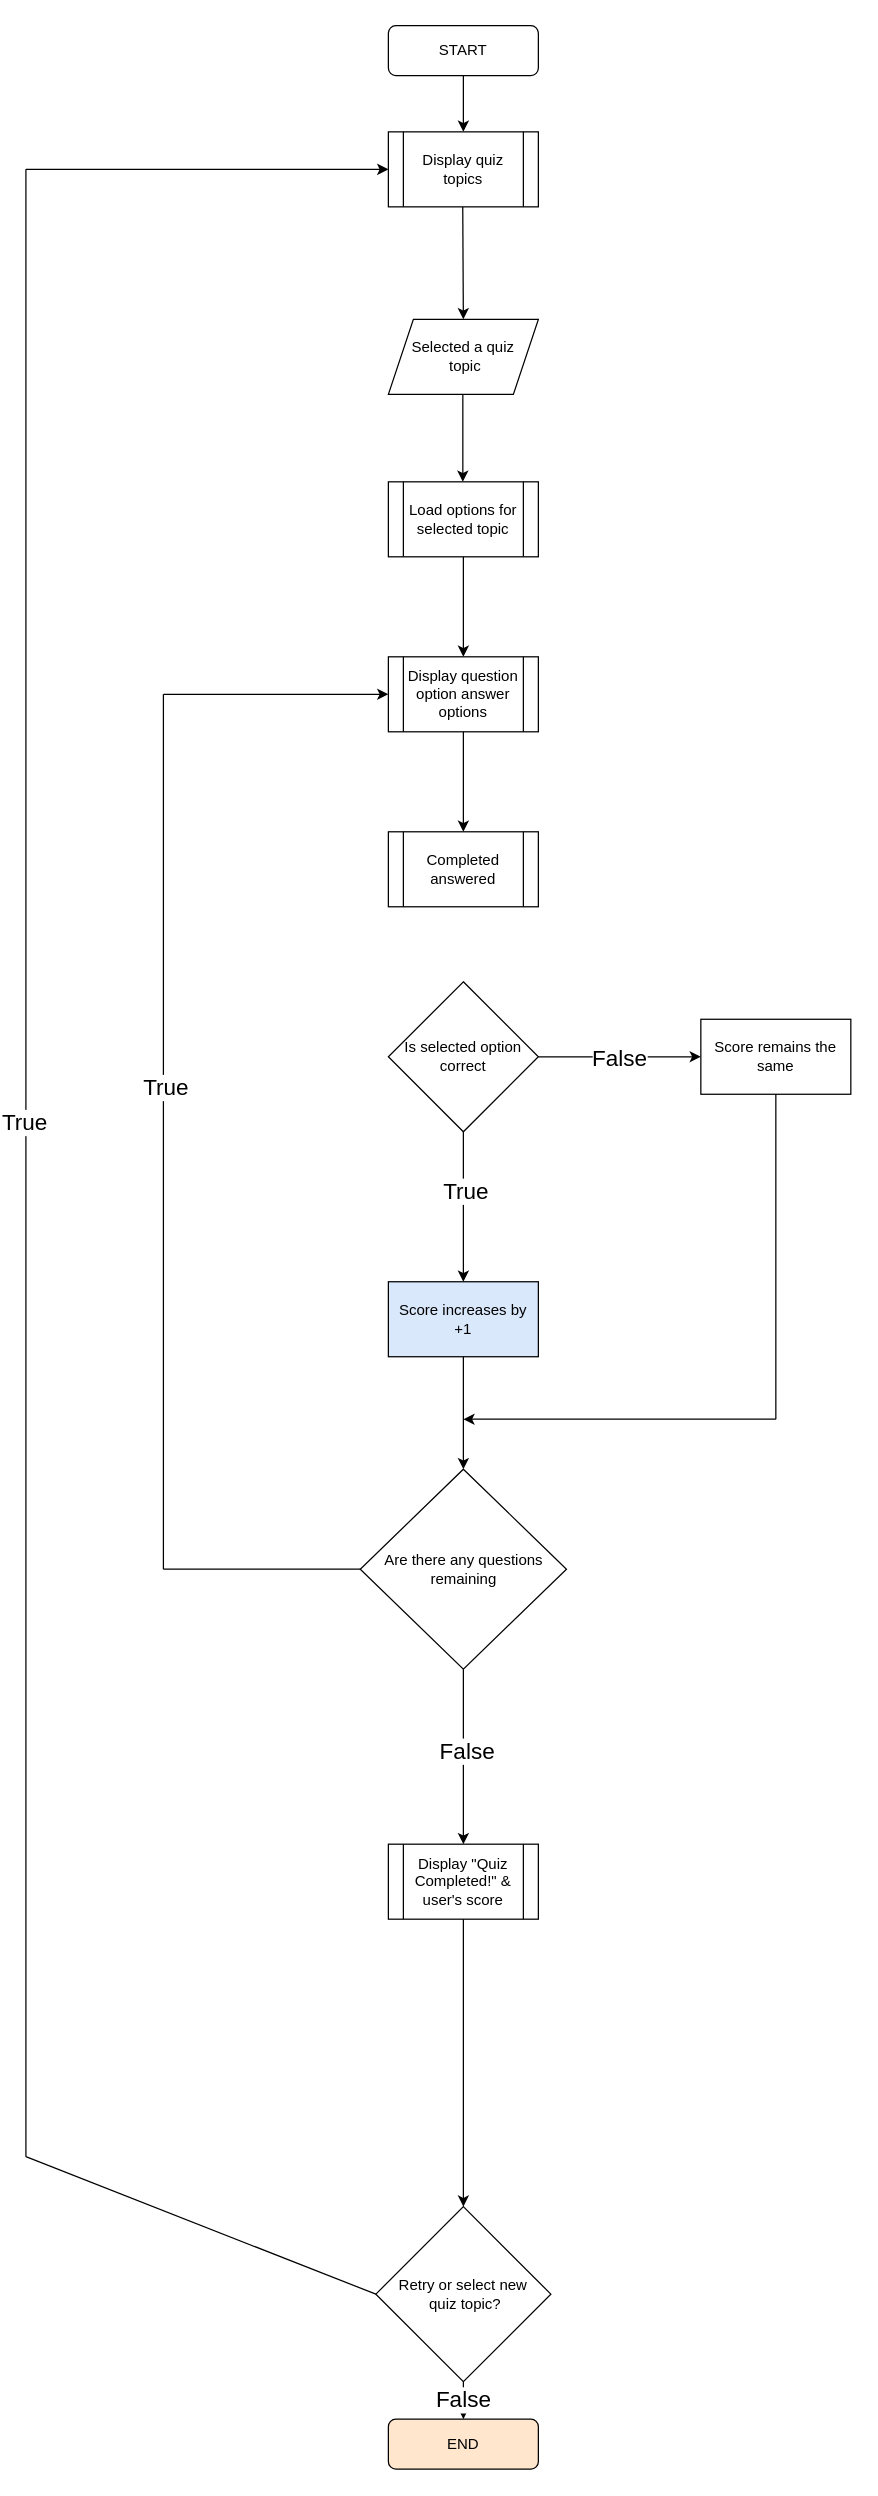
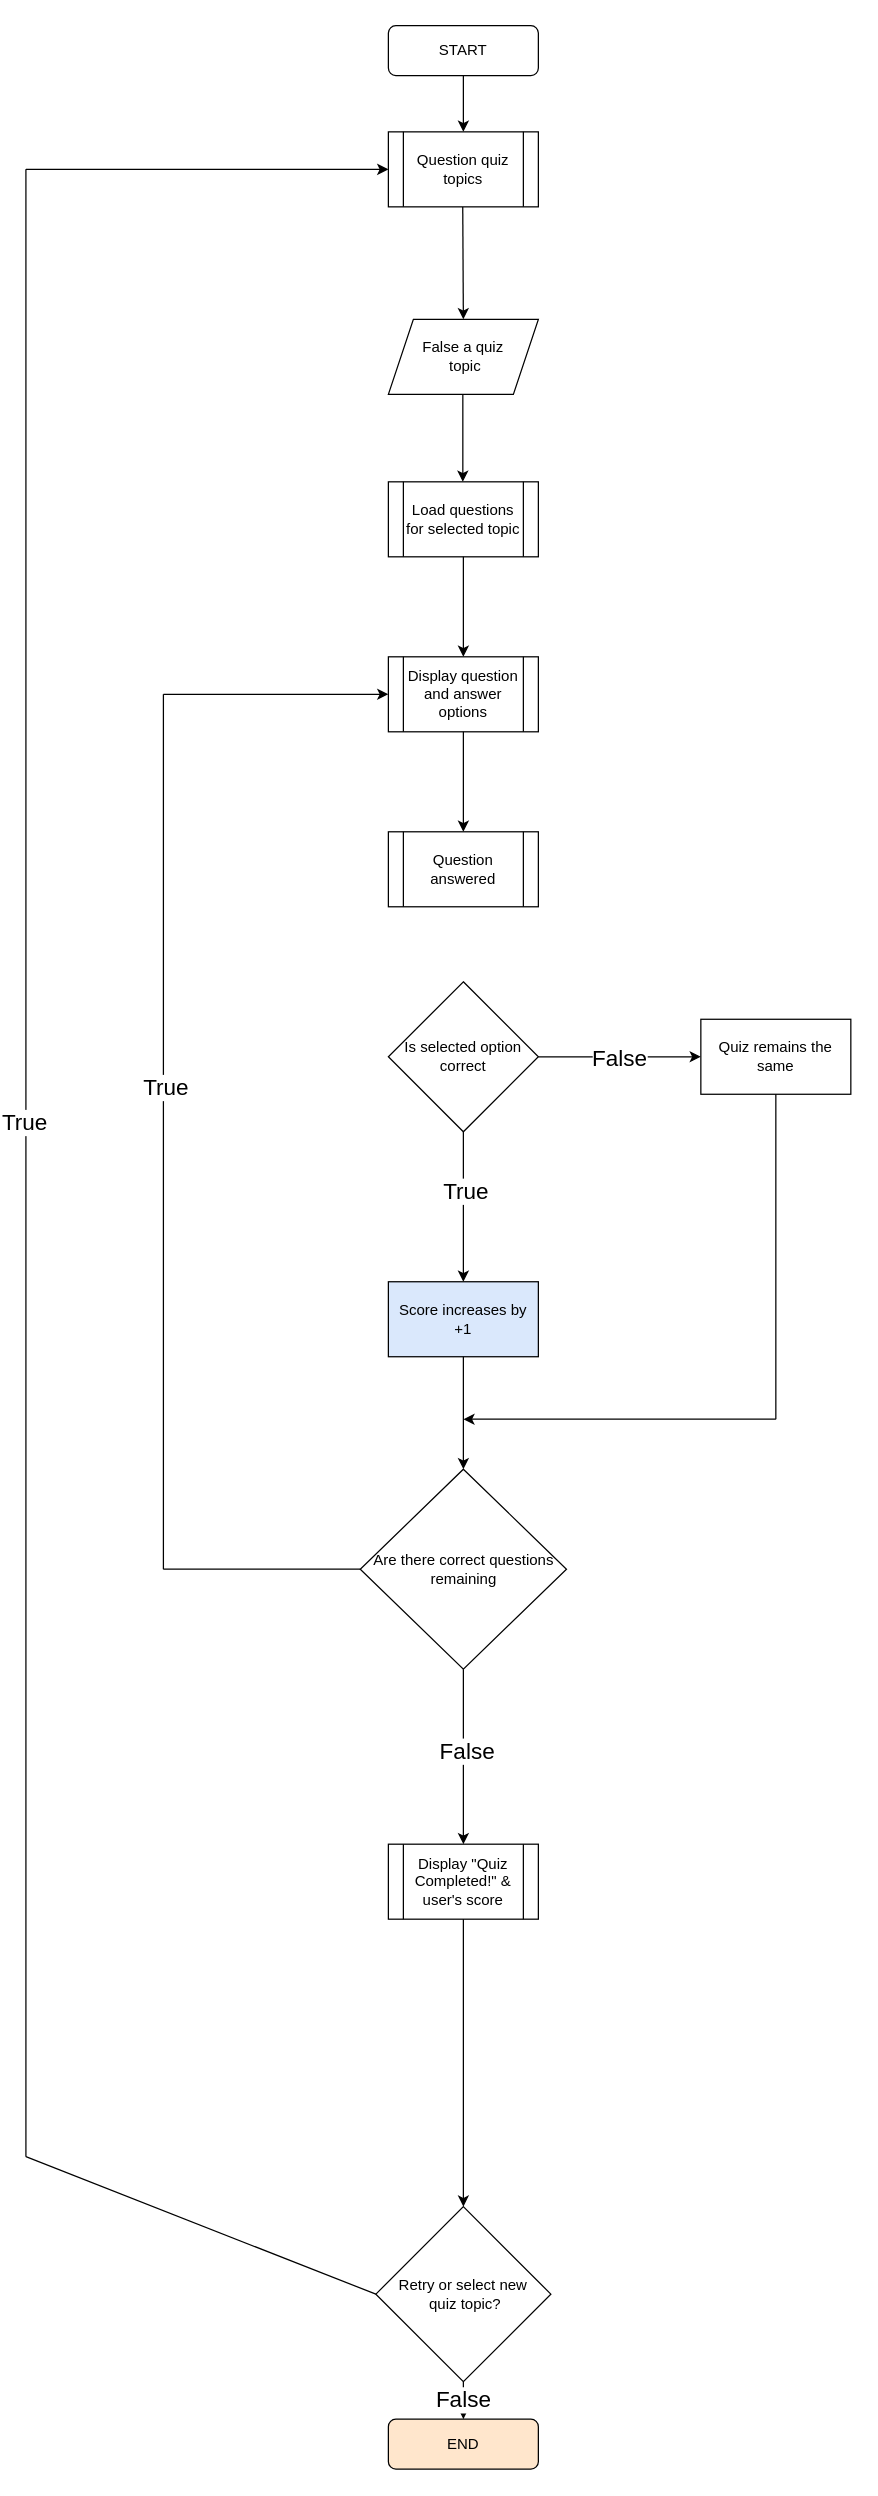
- <mxCell id="5" value="Display quiz topics" style="shape=process;whiteSpace=wrap;html=1;backgroundOutline=1;" vertex="1" parent="1"><mxGeometry x="310" y="105" width="120" height="60" as="geometry" /></mxCell>
+ <mxCell id="5" value="Question quiz topics" style="shape=process;whiteSpace=wrap;html=1;backgroundOutline=1;" vertex="1" parent="1"><mxGeometry x="310" y="105" width="120" height="60" as="geometry" /></mxCell>
- <mxCell id="8" value="Selected a quiz&lt;div&gt;&amp;nbsp;topic&lt;/div&gt;" style="shape=parallelogram;perimeter=parallelogramPerimeter;whiteSpace=wrap;html=1;fixedSize=1;" vertex="1" parent="1"><mxGeometry x="310" y="255" width="120" height="60" as="geometry" /></mxCell>
+ <mxCell id="8" value="False a quiz&lt;div&gt;&amp;nbsp;topic&lt;/div&gt;" style="shape=parallelogram;perimeter=parallelogramPerimeter;whiteSpace=wrap;html=1;fixedSize=1;" vertex="1" parent="1"><mxGeometry x="310" y="255" width="120" height="60" as="geometry" /></mxCell>
- <mxCell id="7" value="Load options for selected topic" style="shape=process;whiteSpace=wrap;html=1;backgroundOutline=1;" vertex="1" parent="1"><mxGeometry x="310" y="385" width="120" height="60" as="geometry" /></mxCell>
+ <mxCell id="7" value="Load questions for selected topic" style="shape=process;whiteSpace=wrap;html=1;backgroundOutline=1;" vertex="1" parent="1"><mxGeometry x="310" y="385" width="120" height="60" as="geometry" /></mxCell>
- <mxCell id="10" value="Display question option answer options" style="shape=process;whiteSpace=wrap;html=1;backgroundOutline=1;" vertex="1" parent="1"><mxGeometry x="310" y="525" width="120" height="60" as="geometry" /></mxCell>
+ <mxCell id="10" value="Display question and answer options" style="shape=process;whiteSpace=wrap;html=1;backgroundOutline=1;" vertex="1" parent="1"><mxGeometry x="310" y="525" width="120" height="60" as="geometry" /></mxCell>
- <mxCell id="12" value="Completed answered" style="shape=process;whiteSpace=wrap;html=1;backgroundOutline=1;" vertex="1" parent="1"><mxGeometry x="310" y="665" width="120" height="60" as="geometry" /></mxCell>
+ <mxCell id="12" value="Question answered" style="shape=process;whiteSpace=wrap;html=1;backgroundOutline=1;" vertex="1" parent="1"><mxGeometry x="310" y="665" width="120" height="60" as="geometry" /></mxCell>
- <mxCell id="18" value="Score remains the same" style="rounded=0;whiteSpace=wrap;html=1;" vertex="1" parent="1"><mxGeometry x="560" y="815" width="120" height="60" as="geometry" /></mxCell>
+ <mxCell id="18" value="Quiz remains the same" style="rounded=0;whiteSpace=wrap;html=1;" vertex="1" parent="1"><mxGeometry x="560" y="815" width="120" height="60" as="geometry" /></mxCell>
- <mxCell id="23" value="Are there any questions remaining" style="rhombus;whiteSpace=wrap;html=1;" vertex="1" parent="1"><mxGeometry x="287.5" y="1175" width="165" height="160" as="geometry" /></mxCell>
+ <mxCell id="23" value="Are there correct questions remaining" style="rhombus;whiteSpace=wrap;html=1;" vertex="1" parent="1"><mxGeometry x="287.5" y="1175" width="165" height="160" as="geometry" /></mxCell>
